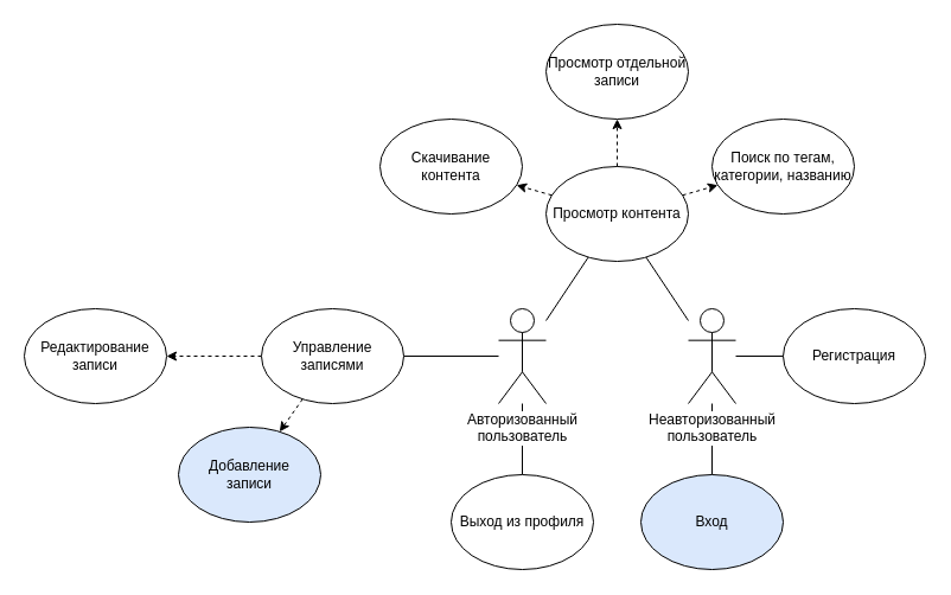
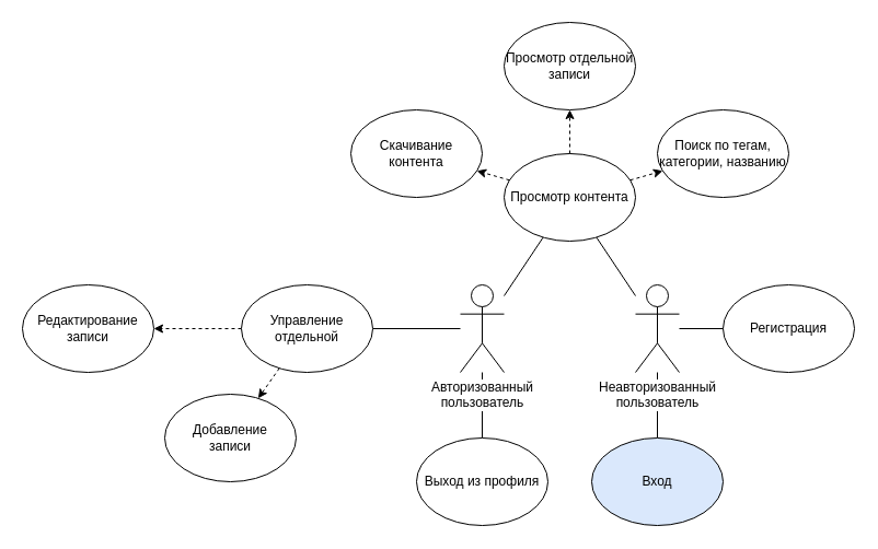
- <mxCell id="8" value="Управление записями" style="ellipse;whiteSpace=wrap;html=1;fontSize=12;" vertex="1" parent="1"><mxGeometry x="220" y="260" width="120" height="80" as="geometry" /></mxCell>
+ <mxCell id="8" value="Управление отдельной" style="ellipse;whiteSpace=wrap;html=1;fontSize=12;" vertex="1" parent="1"><mxGeometry x="220" y="260" width="120" height="80" as="geometry" /></mxCell>
- <mxCell id="9" value="Добавление&lt;br style=&quot;font-size: 12px;&quot;&gt;записи" style="ellipse;whiteSpace=wrap;html=1;fontSize=12;fillColor=#dae8fc;" vertex="1" parent="1"><mxGeometry x="150" y="360" width="120" height="80" as="geometry" /></mxCell>
+ <mxCell id="9" value="Добавление&lt;br style=&quot;font-size: 12px;&quot;&gt;записи" style="ellipse;whiteSpace=wrap;html=1;fontSize=12;" vertex="1" parent="1"><mxGeometry x="150" y="360" width="120" height="80" as="geometry" /></mxCell>
